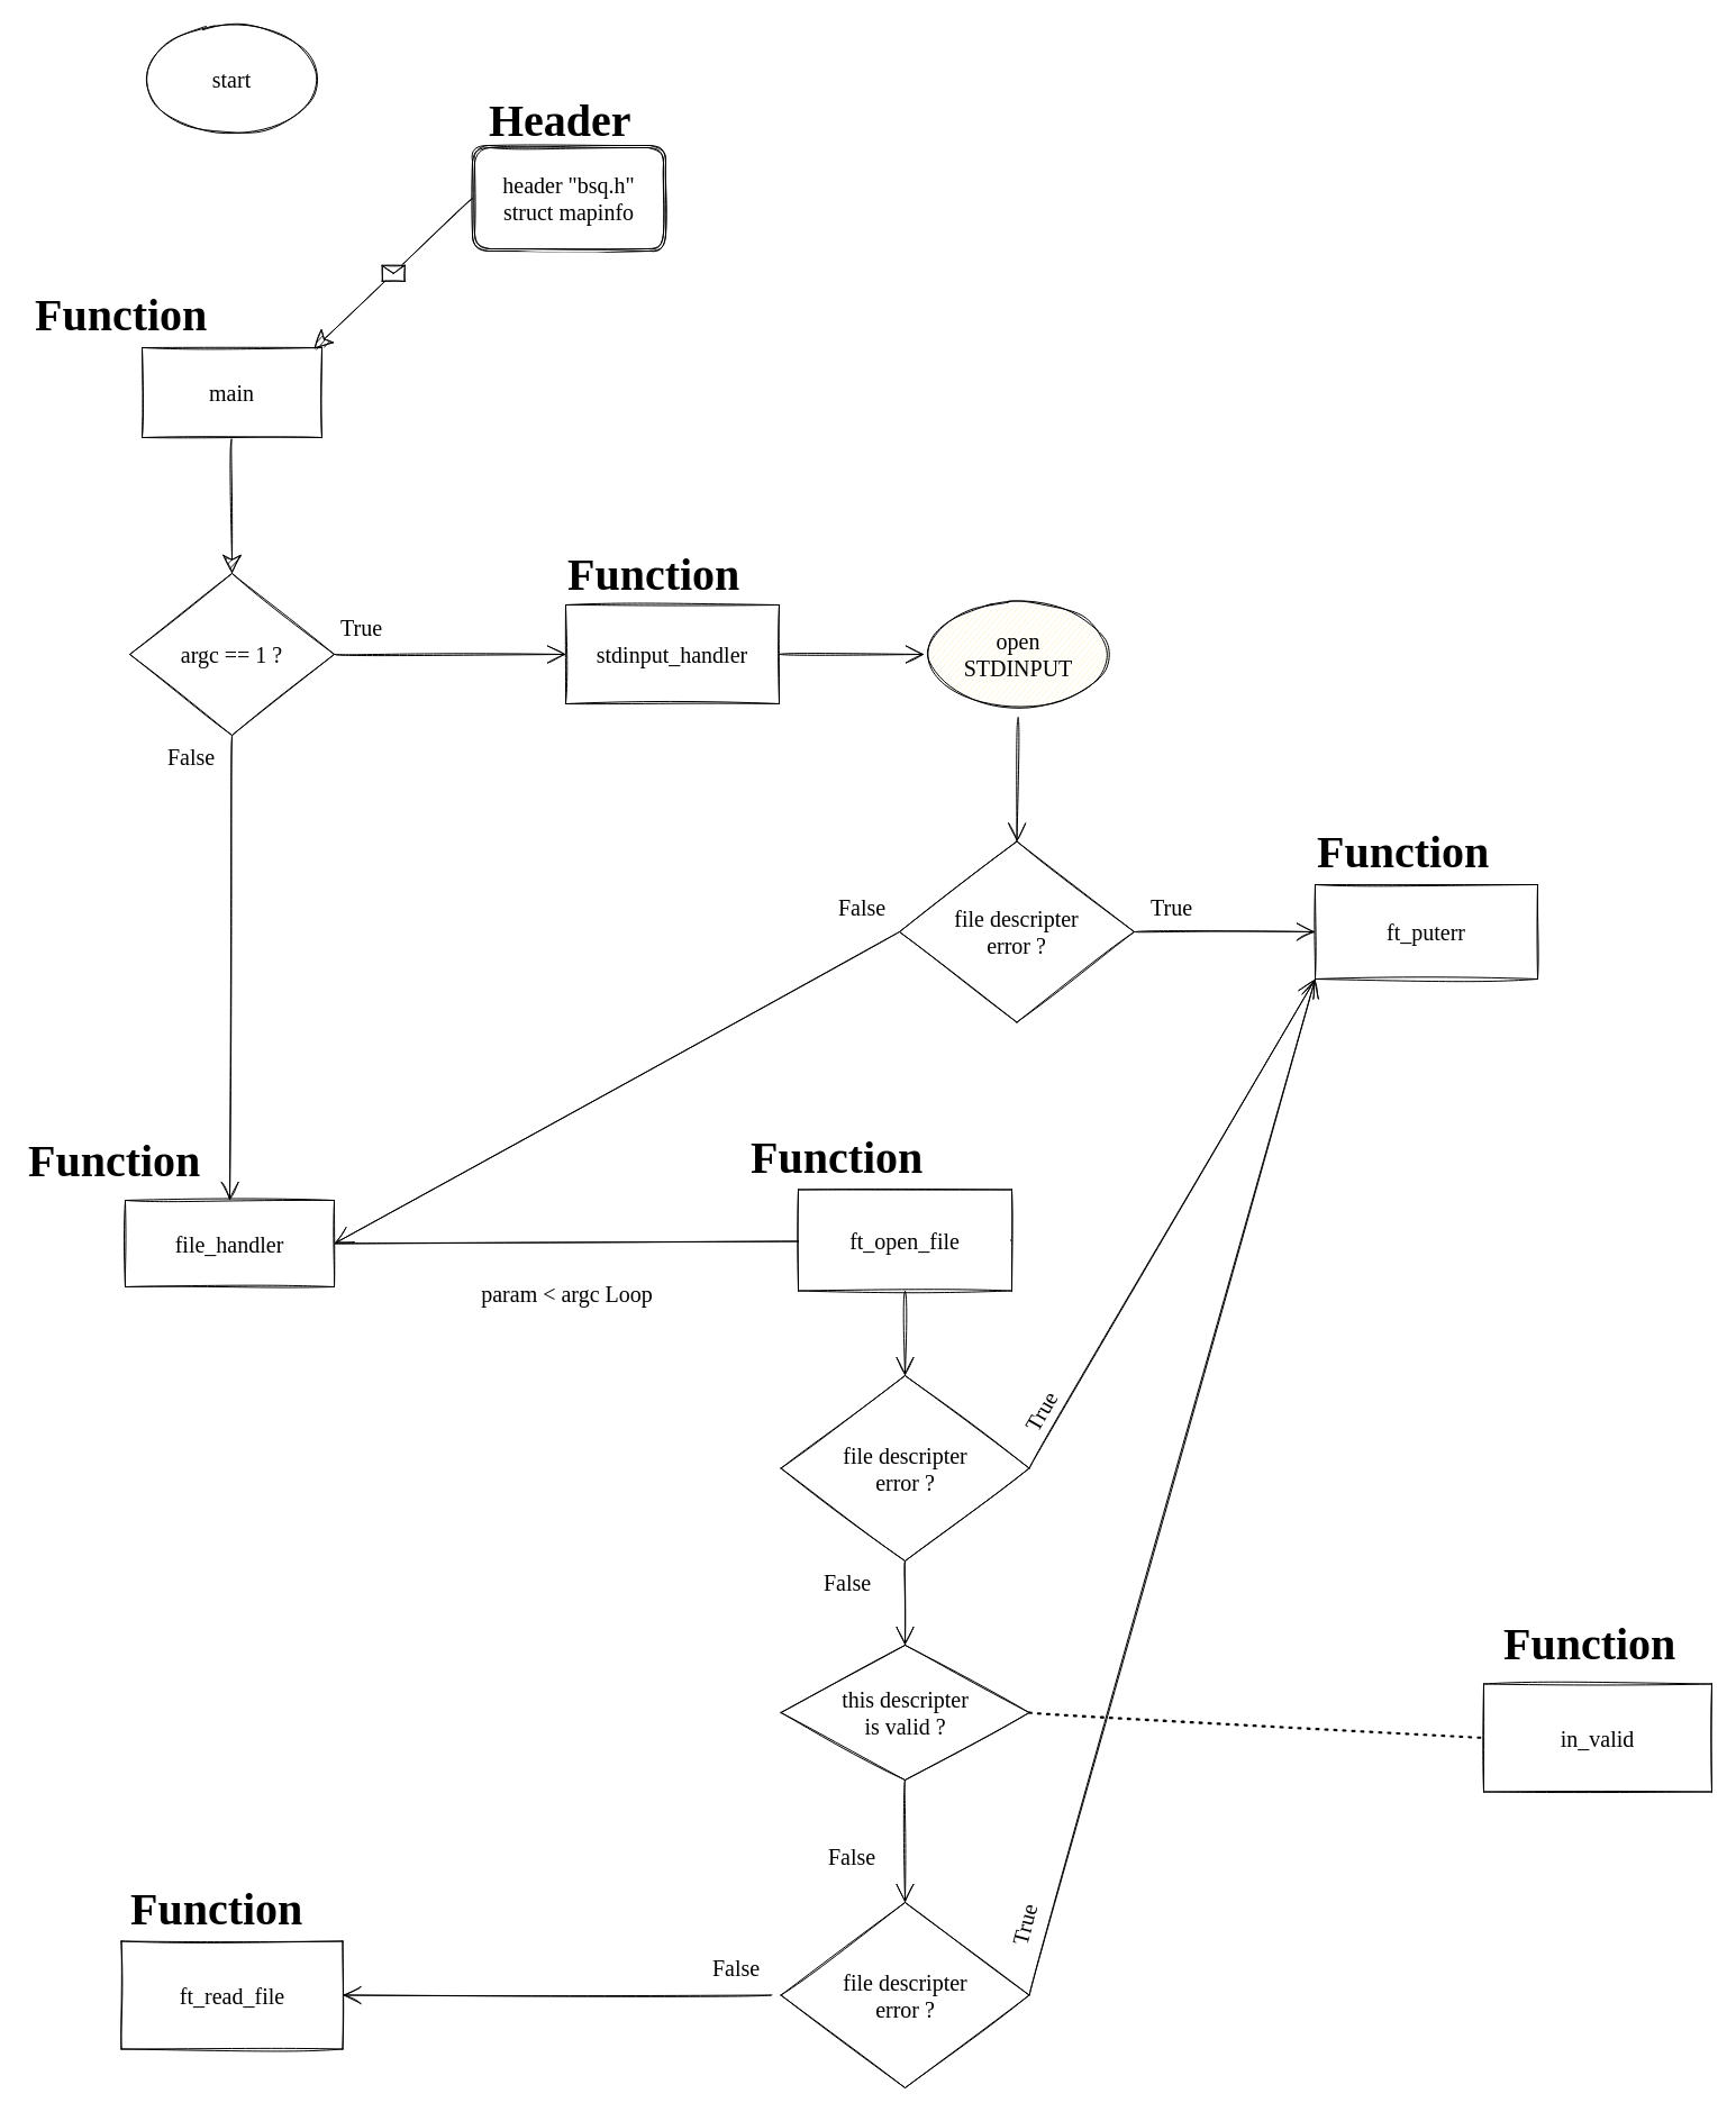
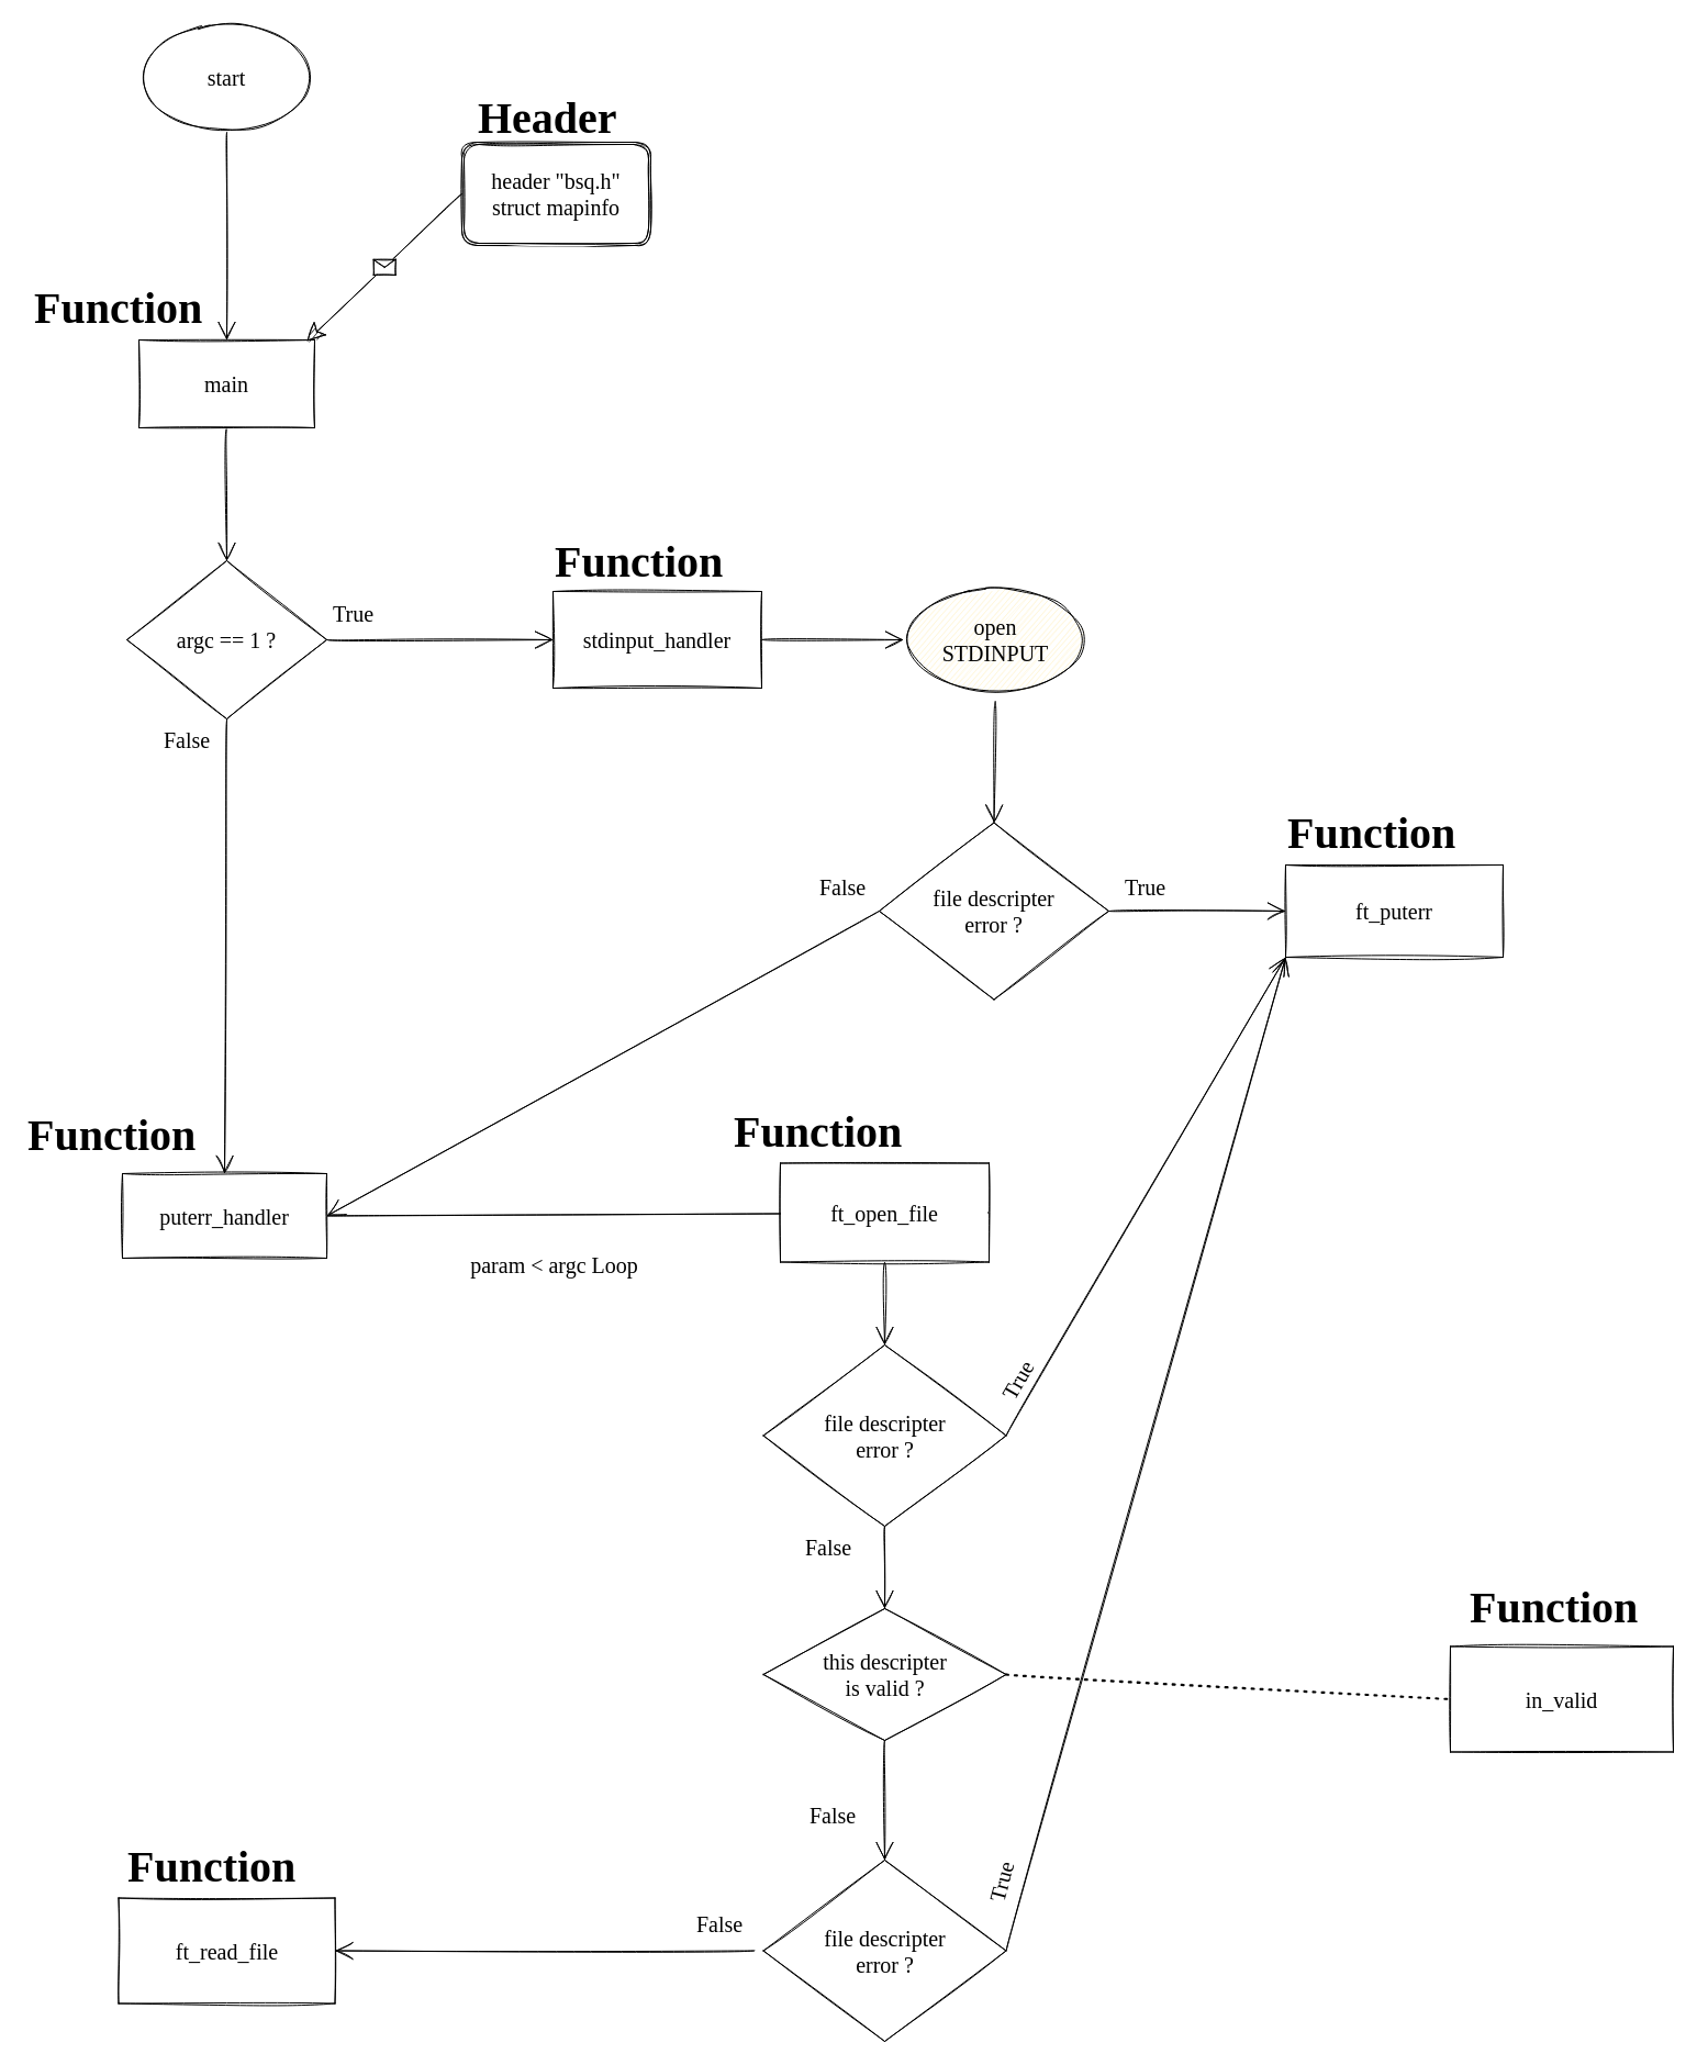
+ <mxCell id="4" style="edgeStyle=none;curved=1;rounded=0;sketch=1;hachureGap=4;orthogonalLoop=1;jettySize=auto;html=1;exitX=0.5;exitY=1;exitDx=0;exitDy=0;entryX=0.5;entryY=0;entryDx=0;entryDy=0;fontFamily=Architects Daughter;fontSource=https%3A%2F%2Ffonts.googleapis.com%2Fcss%3Ffamily%3DArchitects%2BDaughter;fontSize=16;endArrow=open;startSize=14;endSize=14;sourcePerimeterSpacing=8;targetPerimeterSpacing=8;" edge="1" parent="1" source="5" target="3"><mxGeometry relative="1" as="geometry" /></mxCell>
- <mxCell id="2" style="edgeStyle=none;curved=1;rounded=0;sketch=1;hachureGap=4;orthogonalLoop=1;jettySize=auto;html=1;exitX=0.5;exitY=1;exitDx=0;exitDy=0;entryX=0.5;entryY=0;entryDx=0;entryDy=0;fontFamily=Architects Daughter;fontSource=https%3A%2F%2Ffonts.googleapis.com%2Fcss%3Ffamily%3DArchitects%2BDaughter;fontSize=16;endArrow=classic;startSize=14;endSize=14;sourcePerimeterSpacing=8;targetPerimeterSpacing=8;" edge="1" parent="1" source="3" target="11"><mxGeometry relative="1" as="geometry" /></mxCell>
+ <mxCell id="2" style="edgeStyle=none;curved=1;rounded=0;sketch=1;hachureGap=4;orthogonalLoop=1;jettySize=auto;html=1;exitX=0.5;exitY=1;exitDx=0;exitDy=0;entryX=0.5;entryY=0;entryDx=0;entryDy=0;fontFamily=Architects Daughter;fontSource=https%3A%2F%2Ffonts.googleapis.com%2Fcss%3Ffamily%3DArchitects%2BDaughter;fontSize=16;endArrow=open;startSize=14;endSize=14;sourcePerimeterSpacing=8;targetPerimeterSpacing=8;" edge="1" parent="1" source="3" target="11"><mxGeometry relative="1" as="geometry" /></mxCell>
- <mxCell id="15" value="file_handler" style="rounded=0;whiteSpace=wrap;html=1;sketch=1;hachureGap=4;fontFamily=Architects Daughter;fontSource=https%3A%2F%2Ffonts.googleapis.com%2Fcss%3Ffamily%3DArchitects%2BDaughter;fontSize=20;" vertex="1" parent="1"><mxGeometry x="111" y="1068" width="186" height="77" as="geometry" /></mxCell>
+ <mxCell id="15" value="puterr_handler" style="rounded=0;whiteSpace=wrap;html=1;sketch=1;hachureGap=4;fontFamily=Architects Daughter;fontSource=https%3A%2F%2Ffonts.googleapis.com%2Fcss%3Ffamily%3DArchitects%2BDaughter;fontSize=20;" vertex="1" parent="1"><mxGeometry x="111" y="1068" width="186" height="77" as="geometry" /></mxCell>
